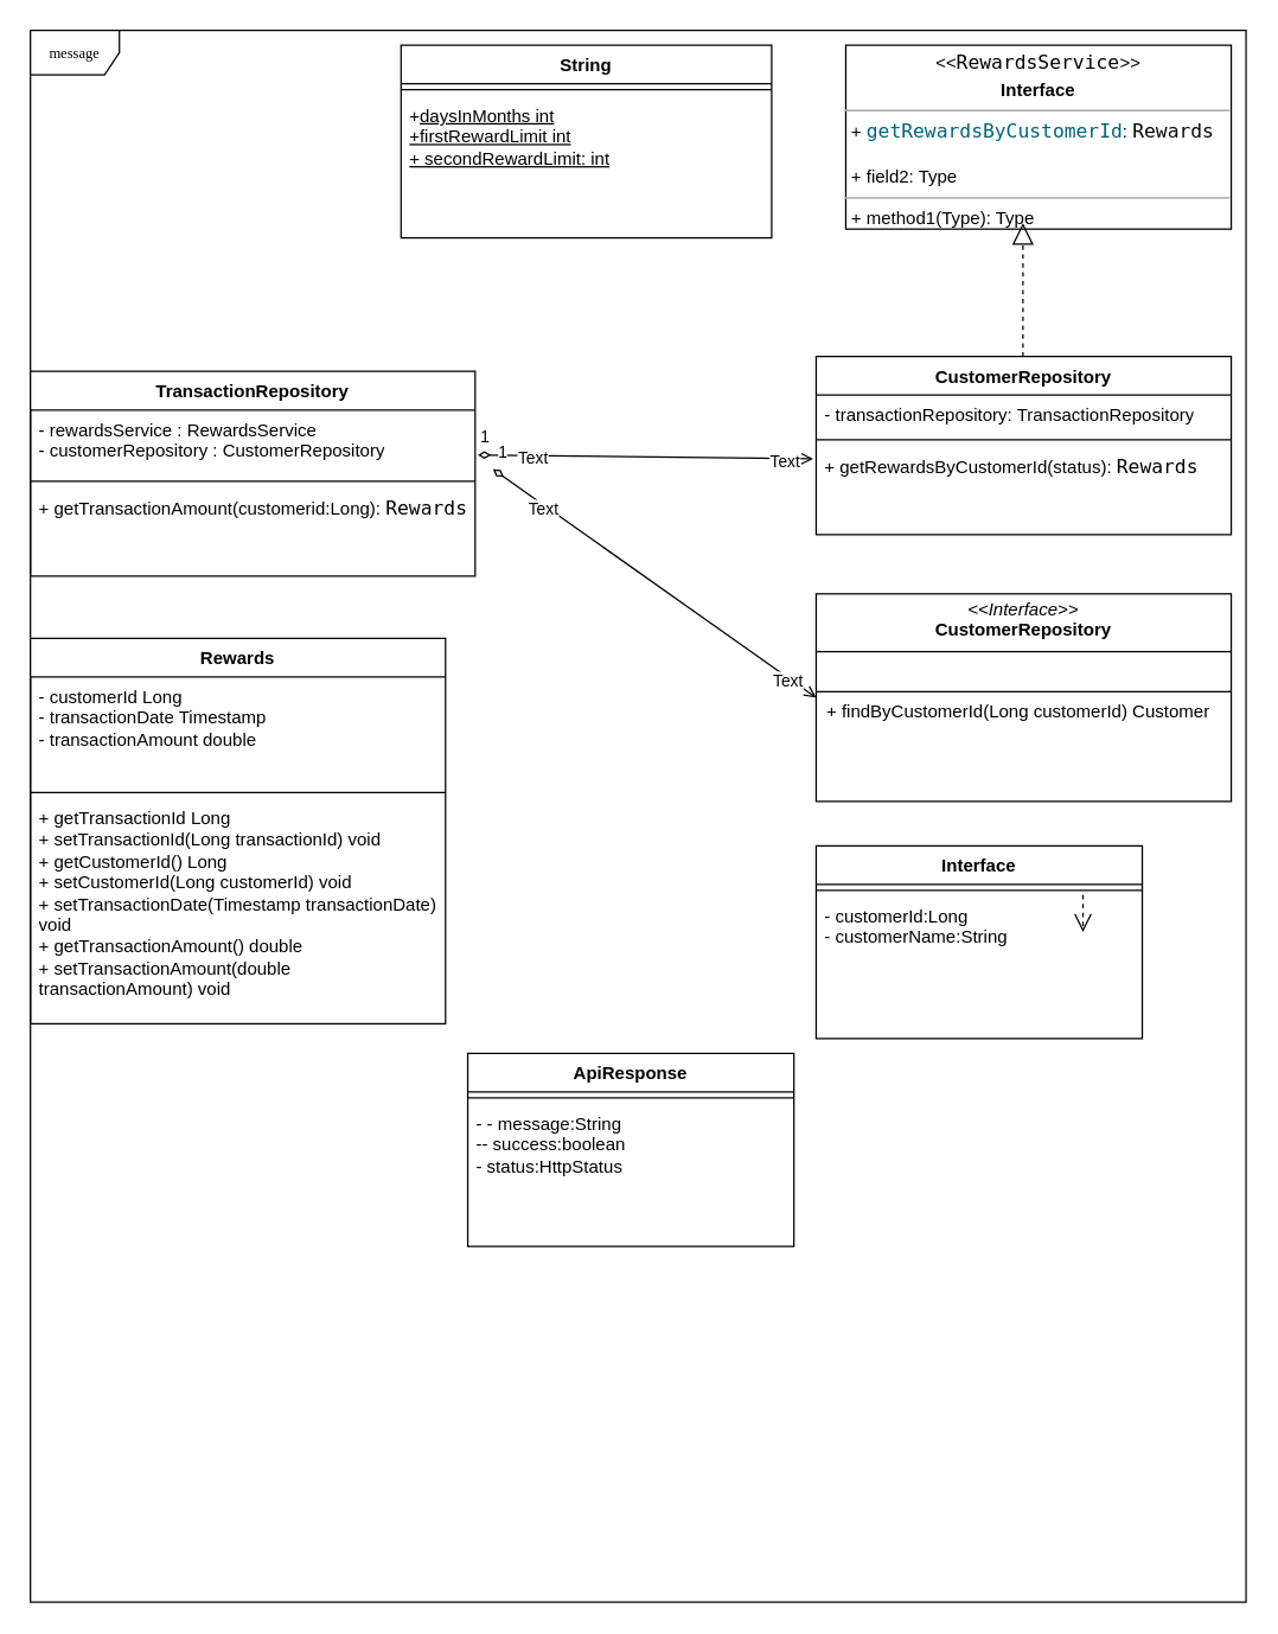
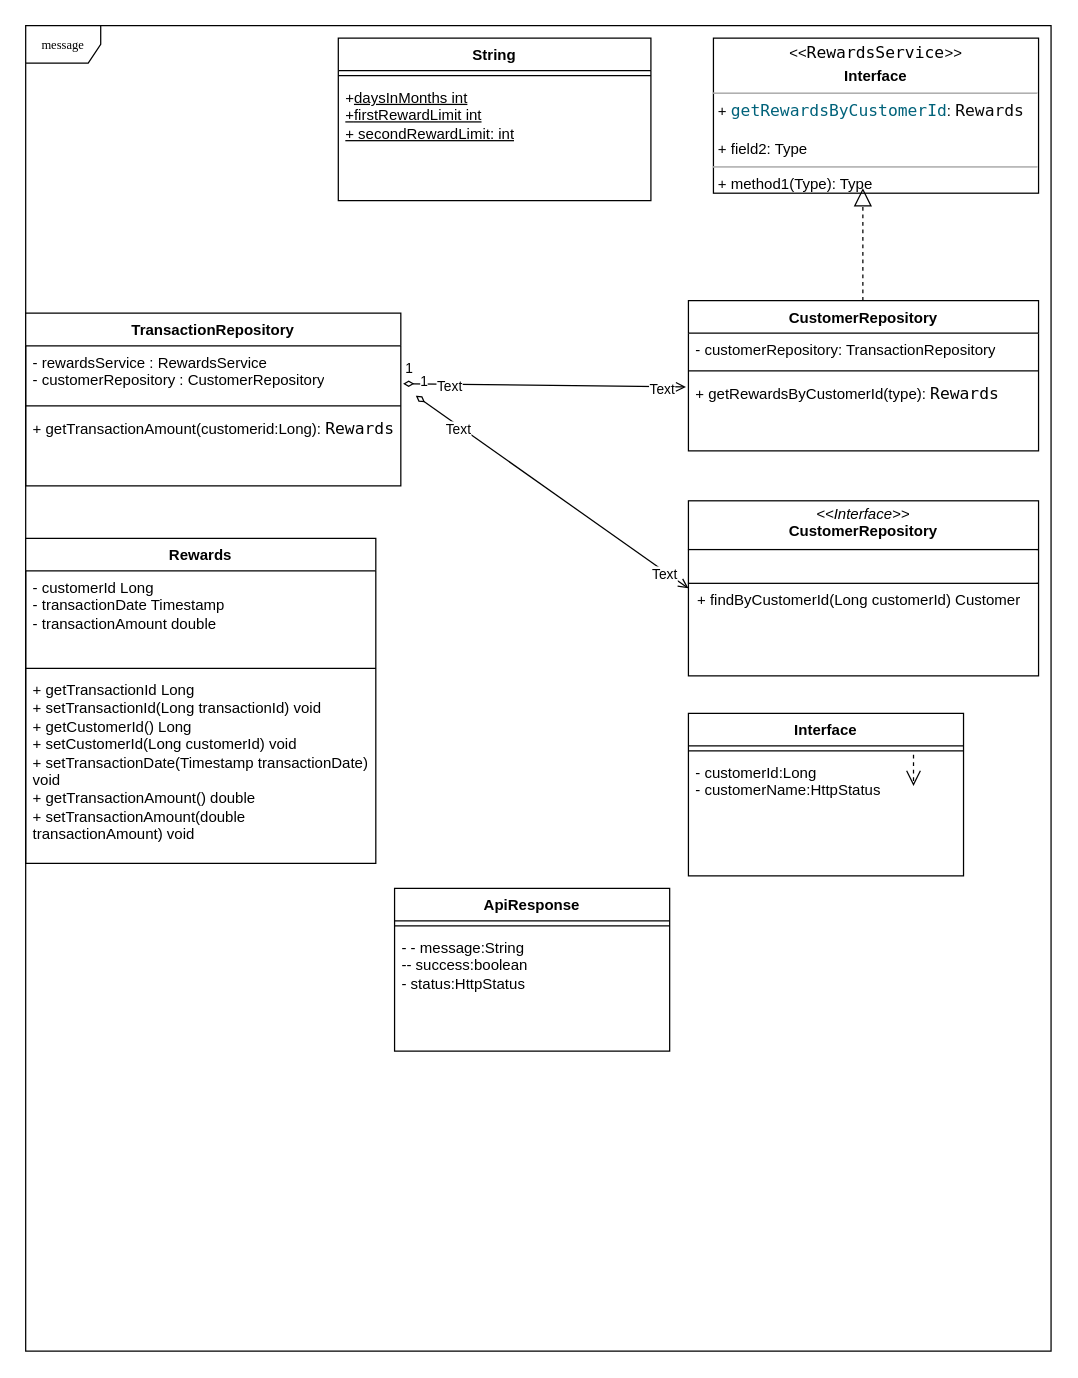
- <mxCell id="9" value="&lt;span style=&quot;font-size: 12px;&quot;&gt;- transactionRepository: TransactionRepository&lt;/span&gt;" style="text;strokeColor=none;fillColor=none;align=left;verticalAlign=top;spacingLeft=4;spacingRight=4;overflow=hidden;rotatable=0;points=[[0,0.5],[1,0.5]];portConstraint=eastwest;whiteSpace=wrap;html=1;" parent="8" vertex="1"><mxGeometry y="26" width="280" height="26" as="geometry" /></mxCell>
+ <mxCell id="9" value="&lt;span style=&quot;font-size: 12px;&quot;&gt;- customerRepository: TransactionRepository&lt;/span&gt;" style="text;strokeColor=none;fillColor=none;align=left;verticalAlign=top;spacingLeft=4;spacingRight=4;overflow=hidden;rotatable=0;points=[[0,0.5],[1,0.5]];portConstraint=eastwest;whiteSpace=wrap;html=1;" parent="8" vertex="1"><mxGeometry y="26" width="280" height="26" as="geometry" /></mxCell>
- <mxCell id="11" value="+ getRewardsByCustomerId(status):&amp;nbsp;&lt;span style=&quot;background-color: rgb(255, 255, 255); font-family: &amp;quot;JetBrains Mono&amp;quot;, monospace; font-size: 9.8pt;&quot;&gt;Rewards&lt;/span&gt;" style="text;strokeColor=none;fillColor=none;align=left;verticalAlign=top;spacingLeft=4;spacingRight=4;overflow=hidden;rotatable=0;points=[[0,0.5],[1,0.5]];portConstraint=eastwest;whiteSpace=wrap;html=1;" parent="8" vertex="1"><mxGeometry y="60" width="280" height="60" as="geometry" /></mxCell>
+ <mxCell id="11" value="+ getRewardsByCustomerId(type):&amp;nbsp;&lt;span style=&quot;background-color: rgb(255, 255, 255); font-family: &amp;quot;JetBrains Mono&amp;quot;, monospace; font-size: 9.8pt;&quot;&gt;Rewards&lt;/span&gt;" style="text;strokeColor=none;fillColor=none;align=left;verticalAlign=top;spacingLeft=4;spacingRight=4;overflow=hidden;rotatable=0;points=[[0,0.5],[1,0.5]];portConstraint=eastwest;whiteSpace=wrap;html=1;" parent="8" vertex="1"><mxGeometry y="60" width="280" height="60" as="geometry" /></mxCell>
- <mxCell id="27" value="&lt;span style=&quot;font-size: 12px;&quot;&gt;- customerId:Long&lt;/span&gt;&lt;div&gt;&lt;span style=&quot;font-size: 12px;&quot;&gt;- customerName:String&lt;/span&gt;&lt;br&gt;&lt;/div&gt;" style="text;strokeColor=none;fillColor=none;align=left;verticalAlign=top;spacingLeft=4;spacingRight=4;overflow=hidden;rotatable=0;points=[[0,0.5],[1,0.5]];portConstraint=eastwest;whiteSpace=wrap;html=1;" parent="25" vertex="1"><mxGeometry y="34" width="220" height="96" as="geometry" /></mxCell>
+ <mxCell id="27" value="&lt;span style=&quot;font-size: 12px;&quot;&gt;- customerId:Long&lt;/span&gt;&lt;div&gt;&lt;span style=&quot;font-size: 12px;&quot;&gt;- customerName:HttpStatus&lt;/span&gt;&lt;br&gt;&lt;/div&gt;" style="text;strokeColor=none;fillColor=none;align=left;verticalAlign=top;spacingLeft=4;spacingRight=4;overflow=hidden;rotatable=0;points=[[0,0.5],[1,0.5]];portConstraint=eastwest;whiteSpace=wrap;html=1;" parent="25" vertex="1"><mxGeometry y="34" width="220" height="96" as="geometry" /></mxCell>
